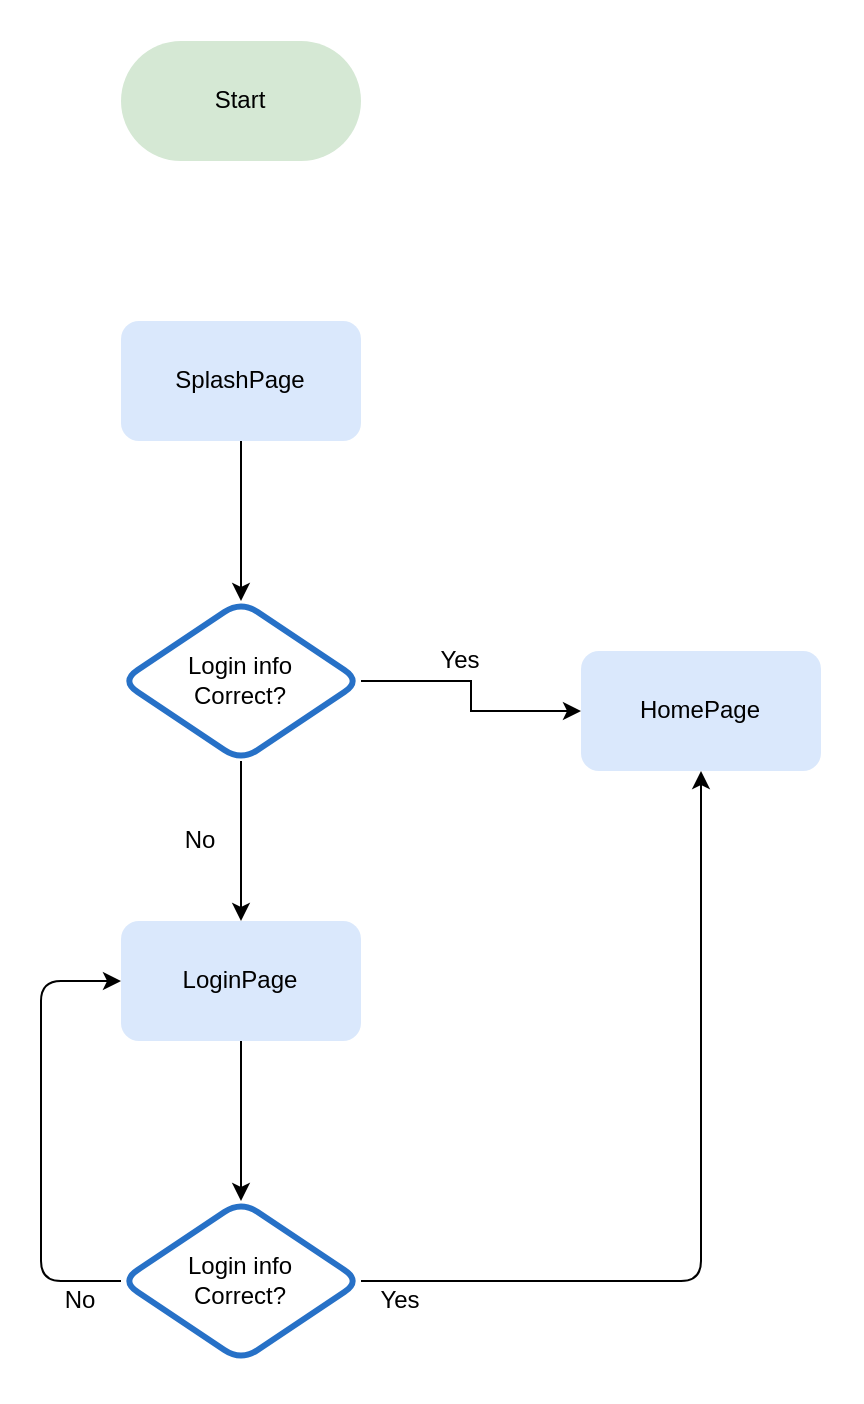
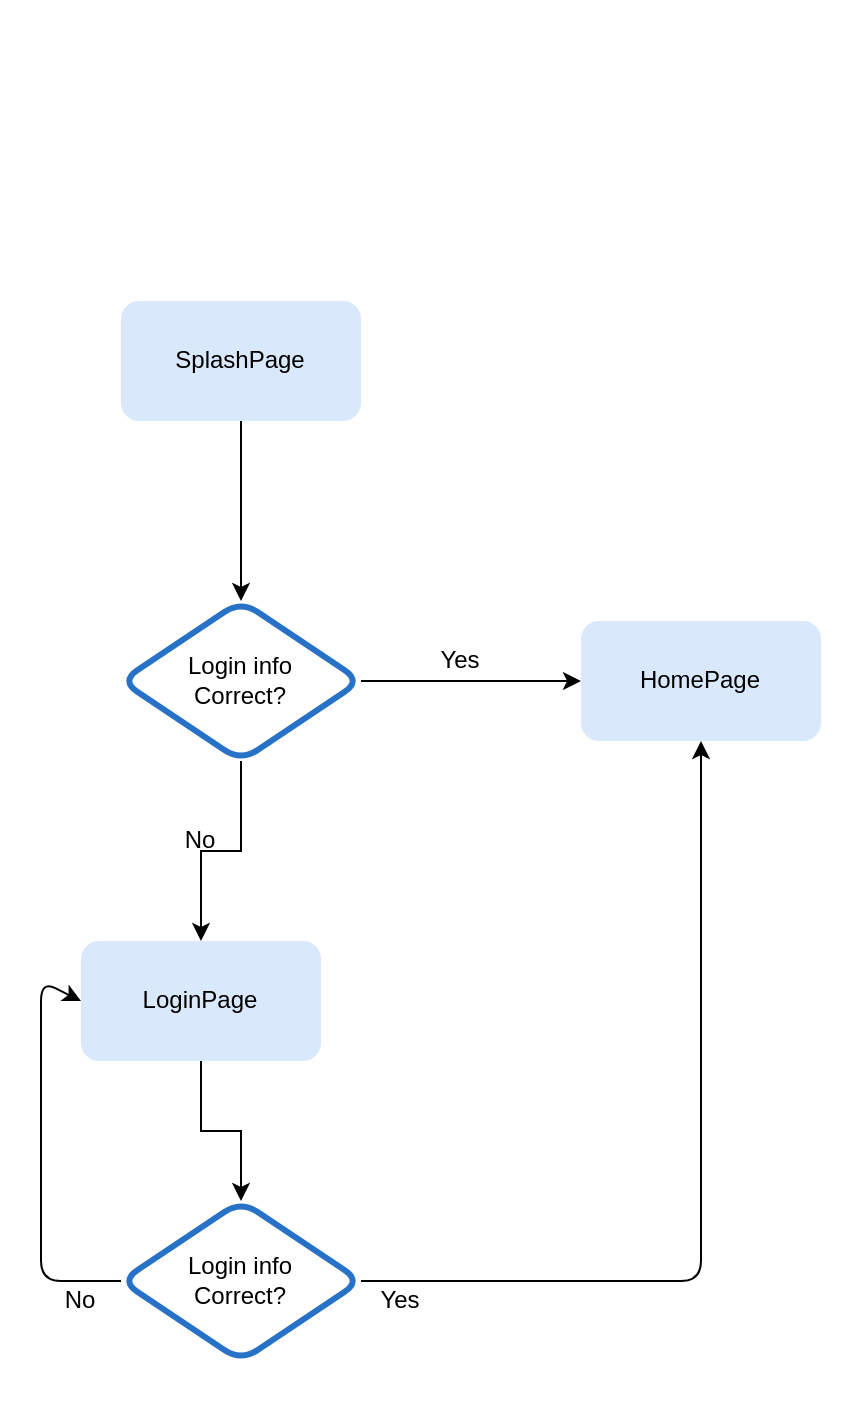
- <mxCell id="9" value="Start" style="rounded=1;whiteSpace=wrap;html=1;fillColor=#d5e8d4;arcSize=50;strokeColor=none;" parent="1" vertex="1"><mxGeometry x="60" y="20" width="120" height="60" as="geometry" /></mxCell>
- <mxCell id="3" value="SplashPage" style="rounded=1;whiteSpace=wrap;html=1;fillColor=#dae8fc;strokeColor=none;" parent="1" vertex="1"><mxGeometry x="60" y="160" width="120" height="60" as="geometry" /></mxCell>
+ <mxCell id="3" value="SplashPage" style="rounded=1;whiteSpace=wrap;html=1;fillColor=#dae8fc;strokeColor=none;" parent="1" vertex="1"><mxGeometry x="60" y="150" width="120" height="60" as="geometry" /></mxCell>
- <mxCell id="10" value="HomePage" style="rounded=1;whiteSpace=wrap;html=1;fillColor=#dae8fc;strokeColor=none;" vertex="1" parent="1"><mxGeometry x="290" y="325" width="120" height="60" as="geometry" /></mxCell>
+ <mxCell id="10" value="HomePage" style="rounded=1;whiteSpace=wrap;html=1;fillColor=#dae8fc;strokeColor=none;" vertex="1" parent="1"><mxGeometry x="290" y="310" width="120" height="60" as="geometry" /></mxCell>
- <mxCell id="5" value="LoginPage" style="rounded=1;whiteSpace=wrap;html=1;fillColor=#dae8fc;strokeColor=none;" parent="1" vertex="1"><mxGeometry x="60" y="460" width="120" height="60" as="geometry" /></mxCell>
+ <mxCell id="5" value="LoginPage" style="rounded=1;whiteSpace=wrap;html=1;fillColor=#dae8fc;strokeColor=none;" parent="1" vertex="1"><mxGeometry x="40" y="470" width="120" height="60" as="geometry" /></mxCell>
